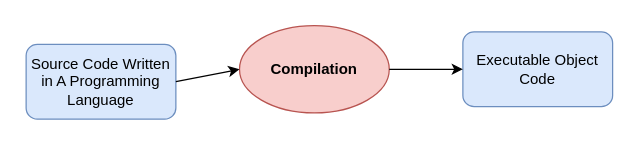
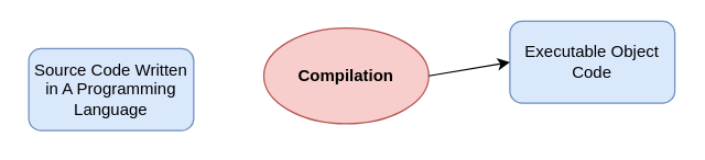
- <mxCell id="4" value="Executable Object Code" style="rounded=1;whiteSpace=wrap;html=1;fillColor=#dae8fc;strokeColor=#6c8ebf;" vertex="1" parent="1"><mxGeometry x="370" y="25" width="120" height="60" as="geometry" /></mxCell>
+ <mxCell id="4" value="Executable Object Code" style="rounded=1;whiteSpace=wrap;html=1;fillColor=#dae8fc;strokeColor=#6c8ebf;" vertex="1" parent="1"><mxGeometry x="370" y="15" width="120" height="60" as="geometry" /></mxCell>
- <mxCell id="5" value="" style="endArrow=classic;html=1;rounded=0;endFill=1;exitX=1;exitY=0.5;exitDx=0;exitDy=0;entryX=0;entryY=0.5;entryDx=0;entryDy=0;" edge="1" parent="1" source="2" target="3"><mxGeometry width="50" height="50" relative="1" as="geometry"><mxPoint x="130" y="105" as="sourcePoint" /><mxPoint x="180" y="55" as="targetPoint" /></mxGeometry></mxCell>
